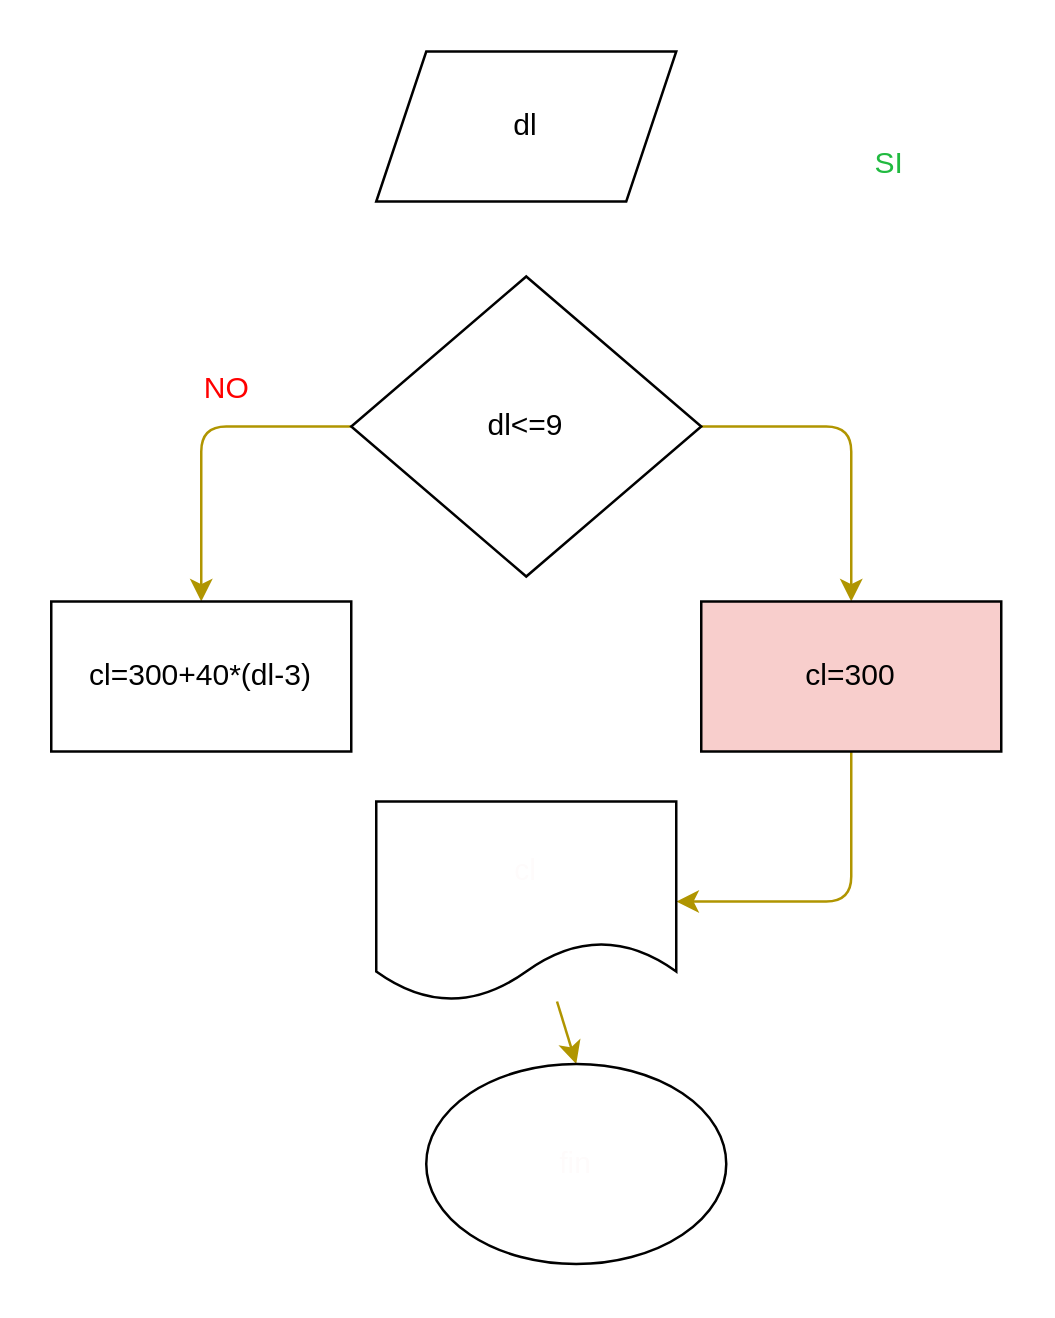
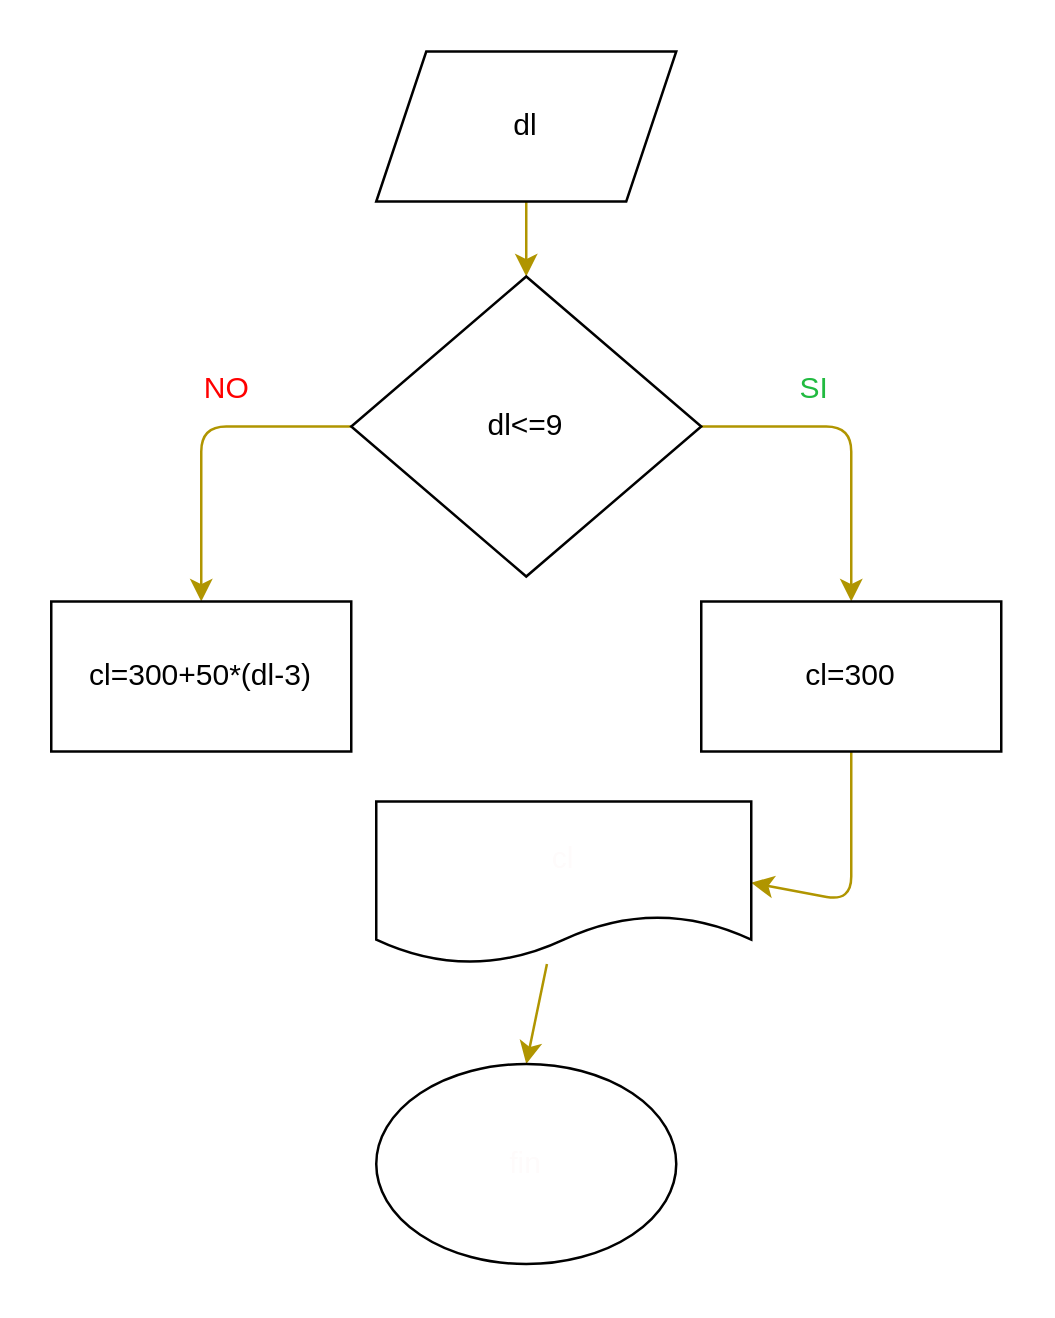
- <mxCell id="10" value="&lt;font color=&quot;#21ba40&quot;&gt;SI&lt;/font&gt;" style="text;html=1;align=center;verticalAlign=middle;resizable=0;points=[];autosize=1;strokeColor=none;fillColor=none;" parent="1" vertex="1"><mxGeometry x="340" y="50" width="30" height="30" as="geometry" /></mxCell>
+ <mxCell id="10" value="&lt;font color=&quot;#21ba40&quot;&gt;SI&lt;/font&gt;" style="text;html=1;align=center;verticalAlign=middle;resizable=0;points=[];autosize=1;strokeColor=none;fillColor=none;" parent="1" vertex="1"><mxGeometry x="310" y="140" width="30" height="30" as="geometry" /></mxCell>
+ <mxCell id="2" value="" style="edgeStyle=none;html=1;fillColor=#e3c800;strokeColor=#B09500;" parent="1" source="3" target="6" edge="1"><mxGeometry relative="1" as="geometry" /></mxCell>
- <mxCell id="9" value="cl=300+40*(dl-3)" style="rounded=0;whiteSpace=wrap;html=1;" parent="1" vertex="1"><mxGeometry x="20" y="240" width="120" height="60" as="geometry" /></mxCell>
+ <mxCell id="9" value="cl=300+50*(dl-3)" style="rounded=0;whiteSpace=wrap;html=1;" parent="1" vertex="1"><mxGeometry x="20" y="240" width="120" height="60" as="geometry" /></mxCell>
- <mxCell id="8" value="cl=300" style="rounded=0;whiteSpace=wrap;html=1;fillColor=#f8cecc;" parent="1" vertex="1"><mxGeometry x="280" y="240" width="120" height="60" as="geometry" /></mxCell>
+ <mxCell id="8" value="cl=300" style="rounded=0;whiteSpace=wrap;html=1;" parent="1" vertex="1"><mxGeometry x="280" y="240" width="120" height="60" as="geometry" /></mxCell>
- <mxCell id="13" value="&lt;font color=&quot;#fefbfb&quot;&gt;cl&lt;/font&gt;" style="shape=document;whiteSpace=wrap;html=1;boundedLbl=1;fontColor=#FF0000;" parent="1" vertex="1"><mxGeometry x="150" y="320" width="120" height="80" as="geometry" /></mxCell>
+ <mxCell id="13" value="&lt;font color=&quot;#fefbfb&quot;&gt;cl&lt;/font&gt;" style="shape=document;whiteSpace=wrap;html=1;boundedLbl=1;fontColor=#FF0000;" parent="1" vertex="1"><mxGeometry x="150" y="320" width="150" height="65" as="geometry" /></mxCell>
- <mxCell id="14" value="fin" style="ellipse;whiteSpace=wrap;html=1;fontColor=#fefbfb;" parent="1" vertex="1"><mxGeometry x="170" y="425" width="120" height="80" as="geometry" /></mxCell>
+ <mxCell id="14" value="fin" style="ellipse;whiteSpace=wrap;html=1;fontColor=#fefbfb;" parent="1" vertex="1"><mxGeometry x="150" y="425" width="120" height="80" as="geometry" /></mxCell>
